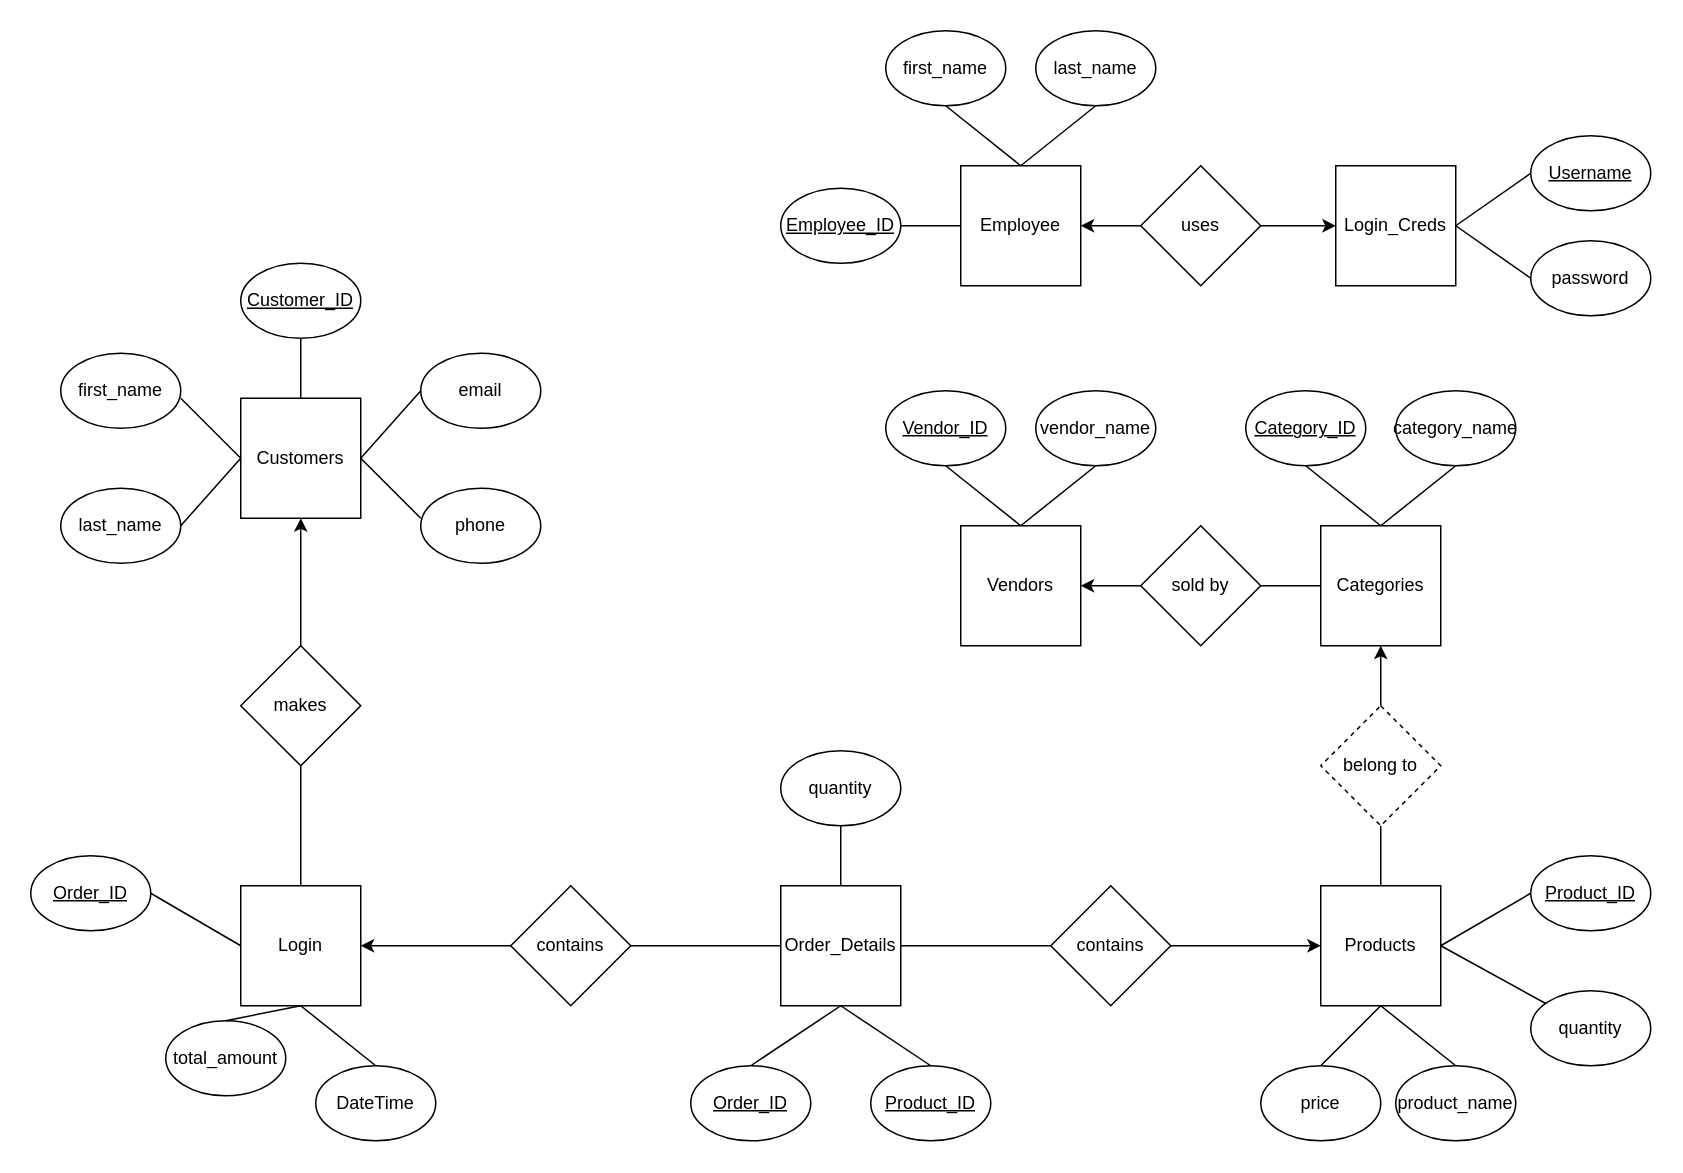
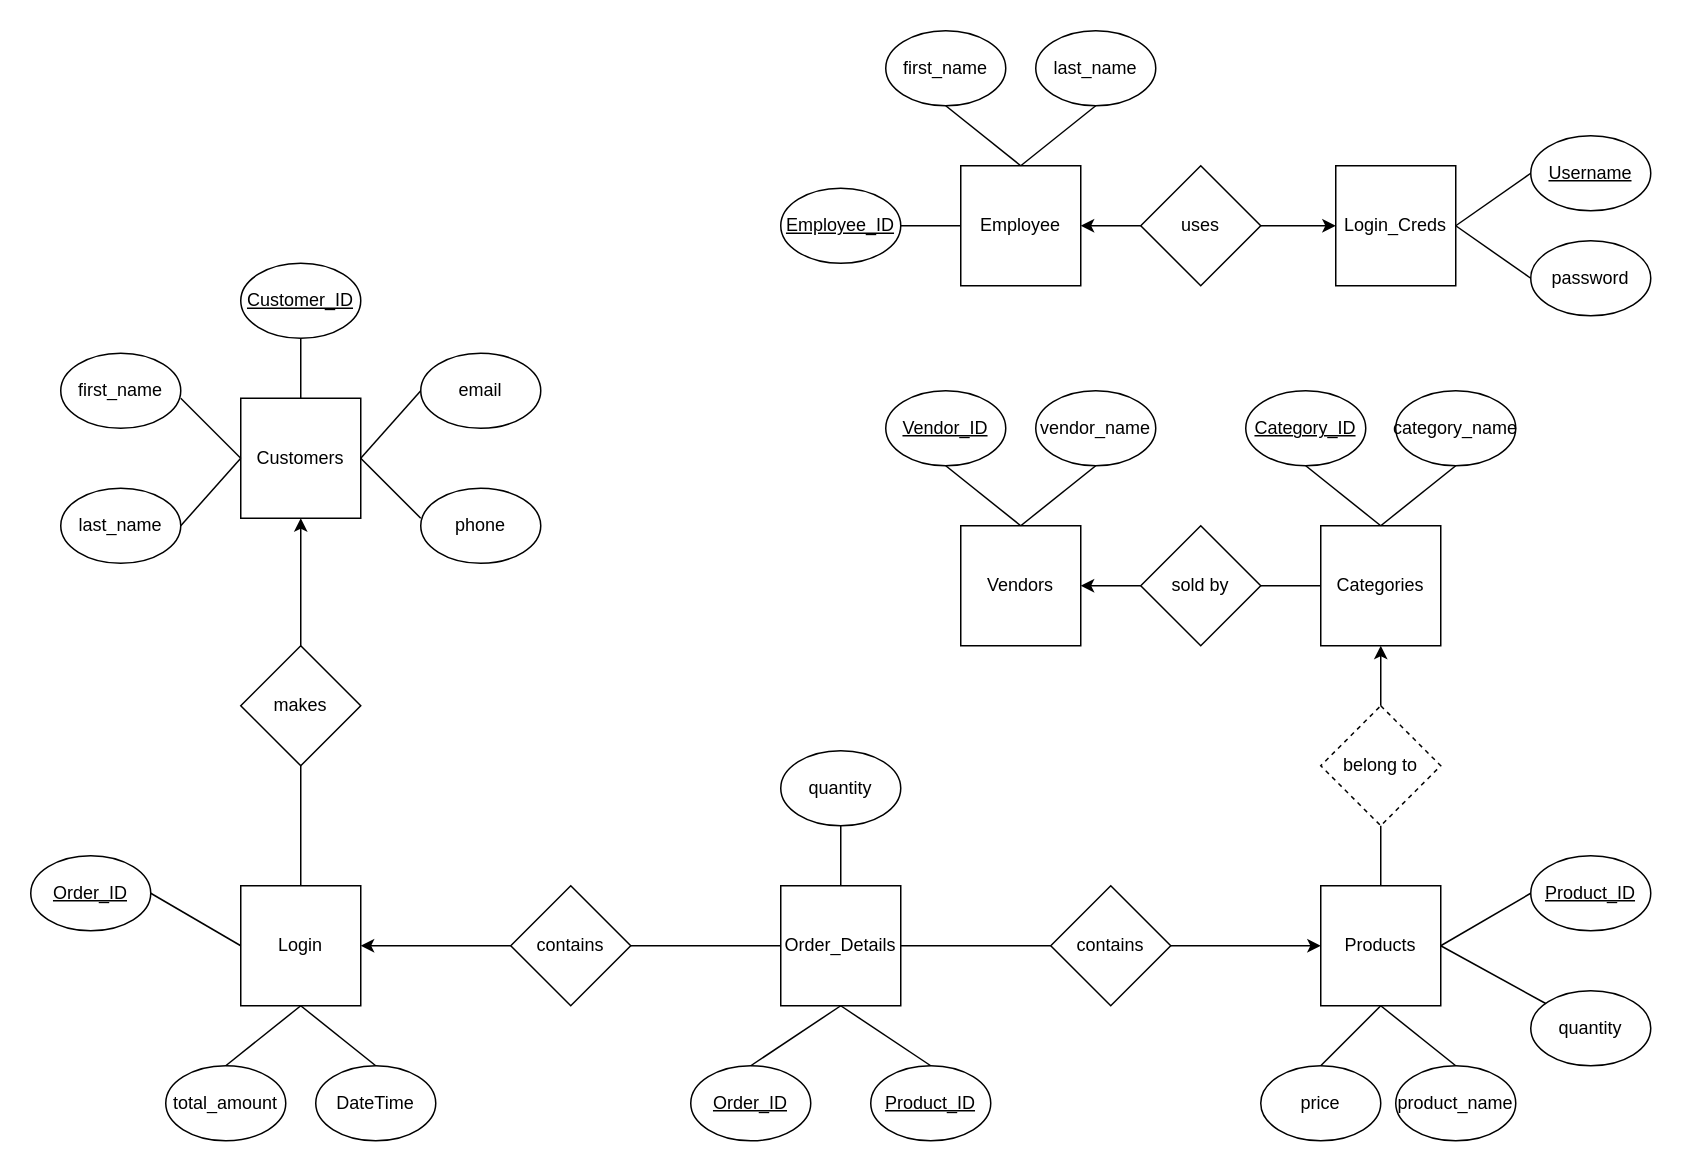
- <mxCell id="34" value="total_amount" style="ellipse;whiteSpace=wrap;html=1;" parent="1" vertex="1"><mxGeometry x="110" y="680" width="80" height="50" as="geometry" /></mxCell>
+ <mxCell id="34" value="total_amount" style="ellipse;whiteSpace=wrap;html=1;" parent="1" vertex="1"><mxGeometry x="110" y="710" width="80" height="50" as="geometry" /></mxCell>
